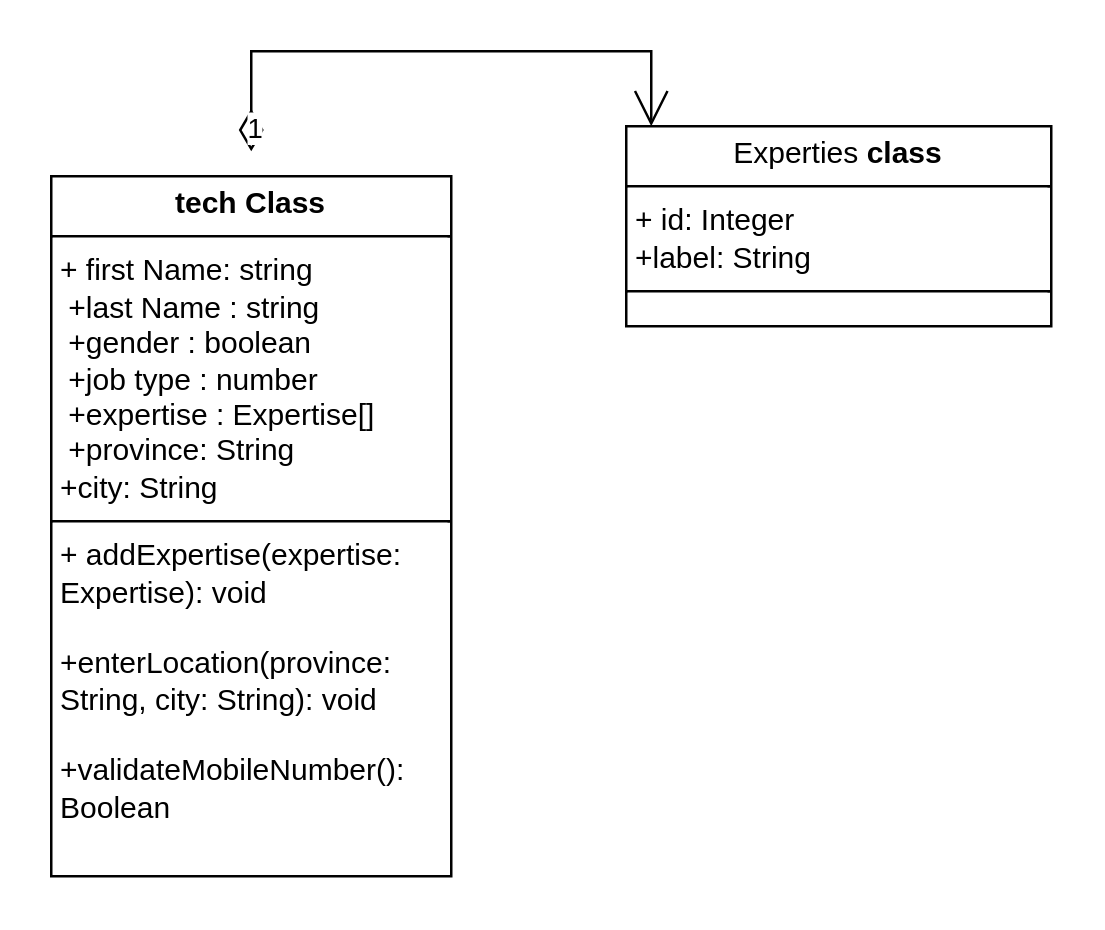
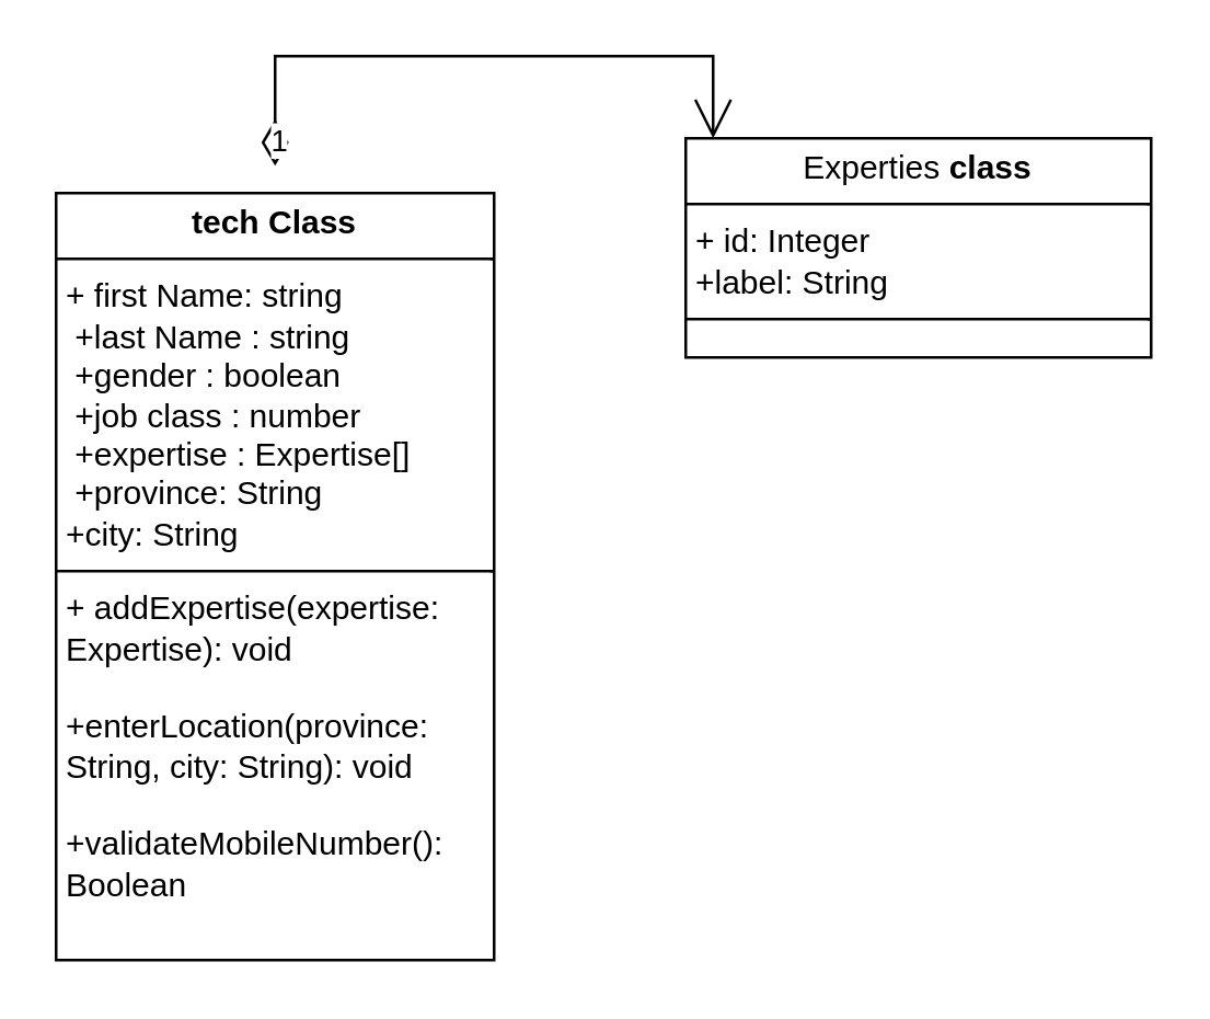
- <mxCell id="2" value="&lt;p style=&quot;margin:0px;margin-top:4px;text-align:center;&quot;&gt;&lt;b&gt;tech Class&lt;/b&gt;&lt;/p&gt;&lt;hr size=&quot;1&quot; style=&quot;border-style:solid;&quot;&gt;&lt;p style=&quot;margin:0px;margin-left:4px;&quot;&gt;+ first Name: string&lt;/p&gt;&lt;p style=&quot;margin:0px;margin-left:4px;&quot;&gt;&amp;nbsp;+last Name : string&lt;/p&gt;&lt;p style=&quot;margin:0px;margin-left:4px;&quot;&gt;&amp;nbsp;+gender : boolean&lt;/p&gt;&lt;p style=&quot;margin:0px;margin-left:4px;&quot;&gt;&amp;nbsp;+job type : number&lt;br&gt;&amp;nbsp;+expertise :&amp;nbsp;Expertise[]&lt;br&gt;&amp;nbsp;+province: String&lt;br&gt;+city: String&lt;br&gt;&lt;/p&gt;&lt;hr size=&quot;1&quot; style=&quot;border-style:solid;&quot;&gt;&lt;p style=&quot;margin:0px;margin-left:4px;&quot;&gt;+ addExpertise(expertise: Expertise): void&lt;br&gt;&lt;br&gt;+enterLocation(province: String, city: String): void&lt;br&gt;&lt;br&gt;+validateMobileNumber(): Boolean&lt;br&gt;&lt;/p&gt;" style="verticalAlign=top;align=left;overflow=fill;html=1;whiteSpace=wrap;" vertex="1" parent="1"><mxGeometry x="20" y="70" width="160" height="280" as="geometry" /></mxCell>
+ <mxCell id="2" value="&lt;p style=&quot;margin:0px;margin-top:4px;text-align:center;&quot;&gt;&lt;b&gt;tech Class&lt;/b&gt;&lt;/p&gt;&lt;hr size=&quot;1&quot; style=&quot;border-style:solid;&quot;&gt;&lt;p style=&quot;margin:0px;margin-left:4px;&quot;&gt;+ first Name: string&lt;/p&gt;&lt;p style=&quot;margin:0px;margin-left:4px;&quot;&gt;&amp;nbsp;+last Name : string&lt;/p&gt;&lt;p style=&quot;margin:0px;margin-left:4px;&quot;&gt;&amp;nbsp;+gender : boolean&lt;/p&gt;&lt;p style=&quot;margin:0px;margin-left:4px;&quot;&gt;&amp;nbsp;+job class : number&lt;br&gt;&amp;nbsp;+expertise :&amp;nbsp;Expertise[]&lt;br&gt;&amp;nbsp;+province: String&lt;br&gt;+city: String&lt;br&gt;&lt;/p&gt;&lt;hr size=&quot;1&quot; style=&quot;border-style:solid;&quot;&gt;&lt;p style=&quot;margin:0px;margin-left:4px;&quot;&gt;+ addExpertise(expertise: Expertise): void&lt;br&gt;&lt;br&gt;+enterLocation(province: String, city: String): void&lt;br&gt;&lt;br&gt;+validateMobileNumber(): Boolean&lt;br&gt;&lt;/p&gt;" style="verticalAlign=top;align=left;overflow=fill;html=1;whiteSpace=wrap;" vertex="1" parent="1"><mxGeometry x="20" y="70" width="160" height="280" as="geometry" /></mxCell>
